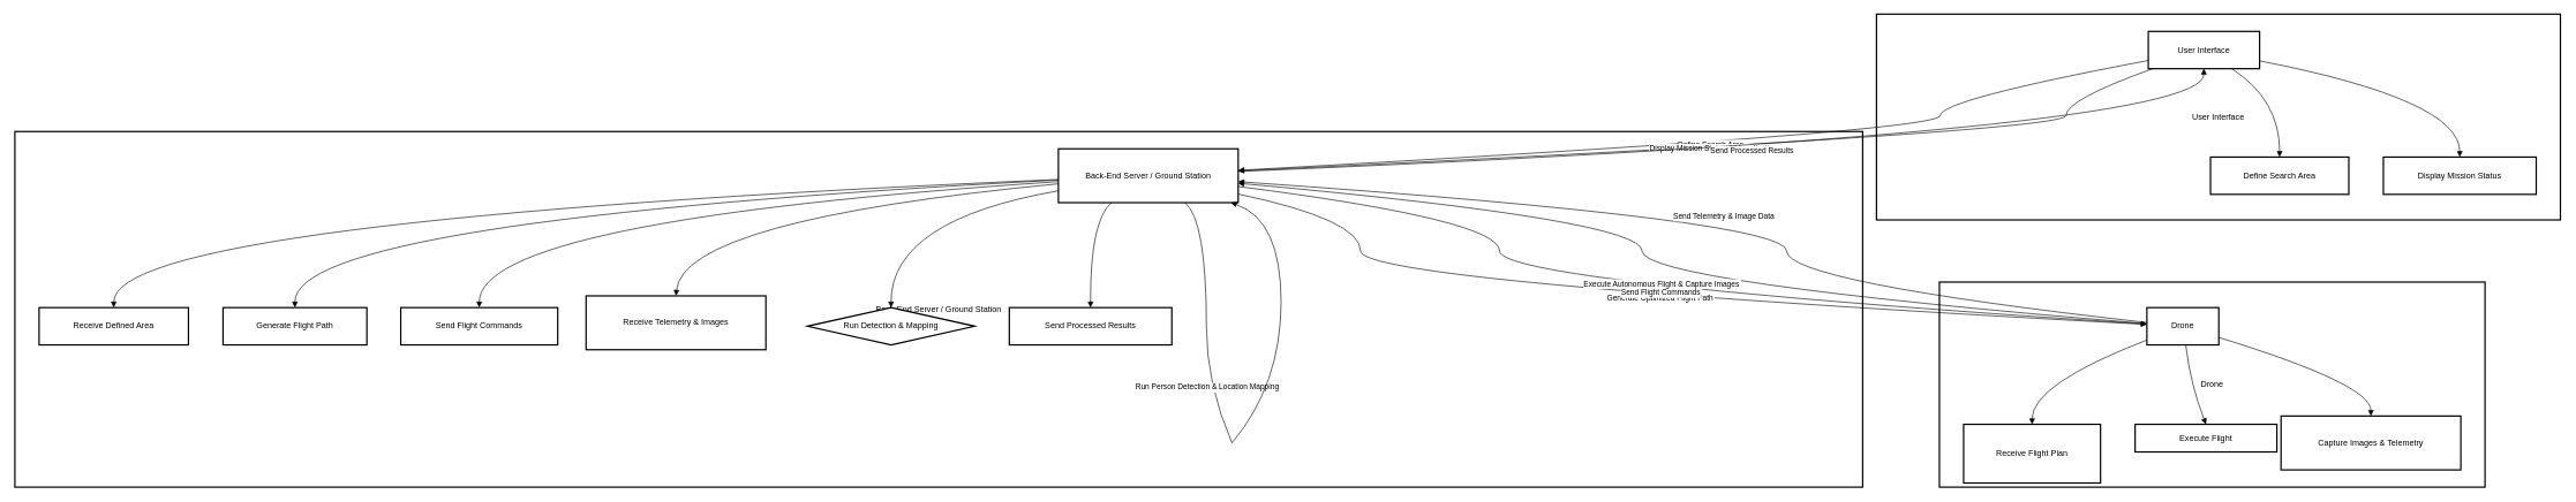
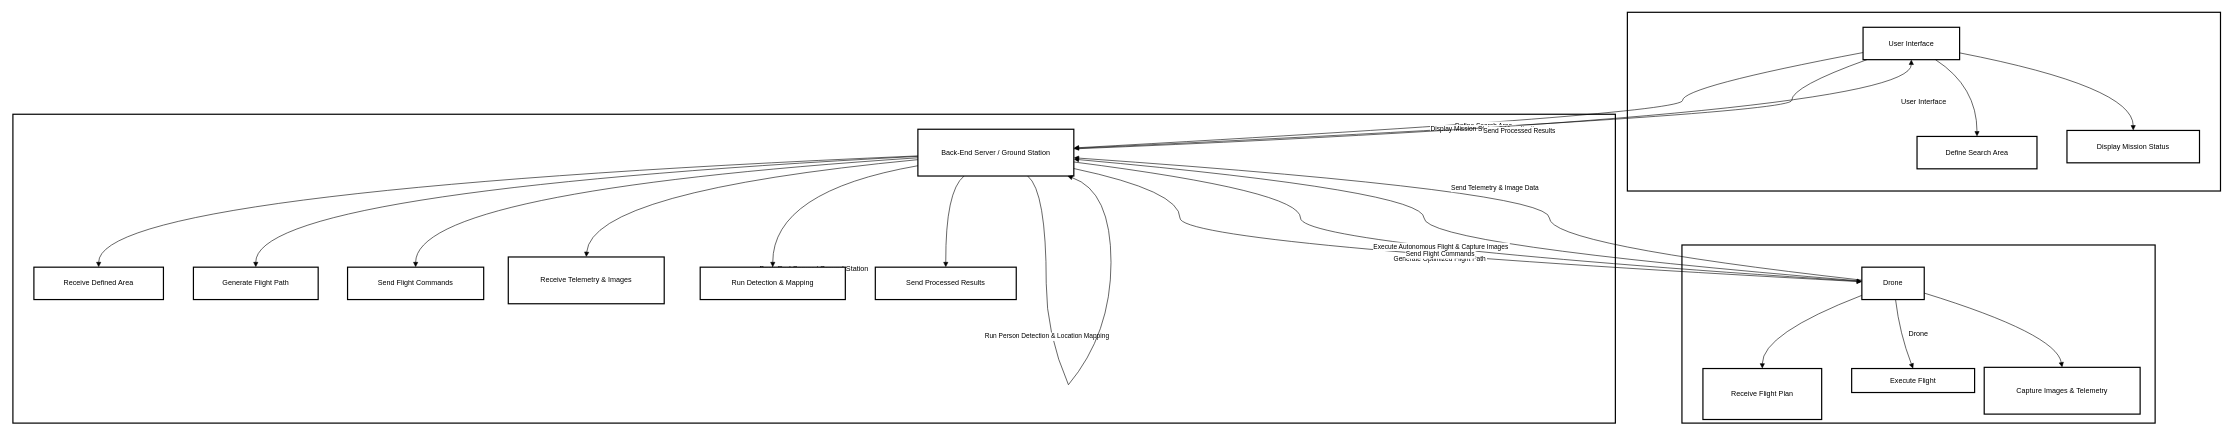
- <mxCell id="9" value="Display Mission Status" style="whiteSpace=wrap;strokeWidth=2;" vertex="1" parent="1"><mxGeometry x="3445" y="227" width="221" height="54" as="geometry" /></mxCell>
+ <mxCell id="9" value="Display Mission Status" style="whiteSpace=wrap;strokeWidth=2;" vertex="1" parent="1"><mxGeometry x="3445" y="217" width="221" height="54" as="geometry" /></mxCell>
- <mxCell id="14" value="Run Detection &amp; Mapping" style="rhombus;whiteSpace=wrap;strokeWidth=2;" vertex="1" parent="1"><mxGeometry x="1166" y="445" width="242" height="54" as="geometry" /></mxCell>
+ <mxCell id="14" value="Run Detection &amp; Mapping" style="whiteSpace=wrap;strokeWidth=2;" vertex="1" parent="1"><mxGeometry x="1166" y="445" width="242" height="54" as="geometry" /></mxCell>
- <mxCell id="18" value="Capture Images &amp; Telemetry" style="whiteSpace=wrap;strokeWidth=2;" vertex="1" parent="1"><mxGeometry x="3297" y="602" width="260" height="78" as="geometry" /></mxCell>
+ <mxCell id="18" value="Capture Images &amp; Telemetry" style="whiteSpace=wrap;strokeWidth=2;" vertex="1" parent="1"><mxGeometry x="3307" y="612" width="260" height="78" as="geometry" /></mxCell>
